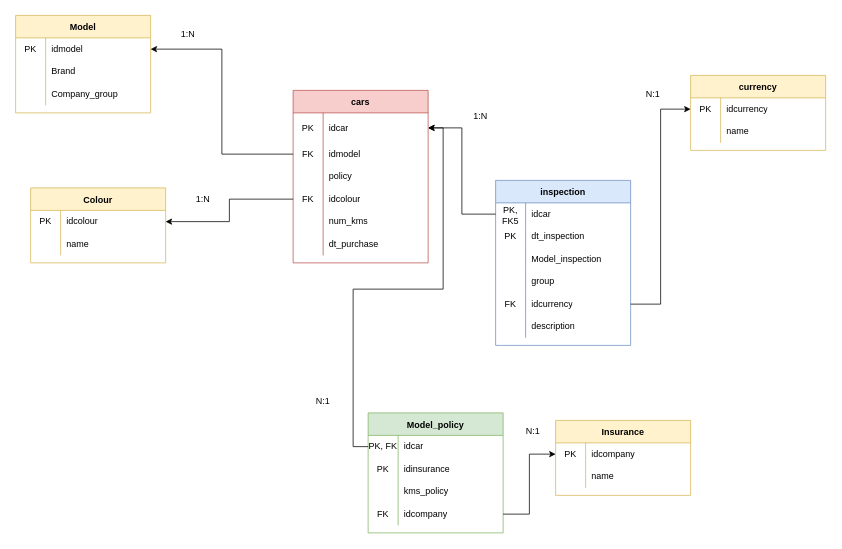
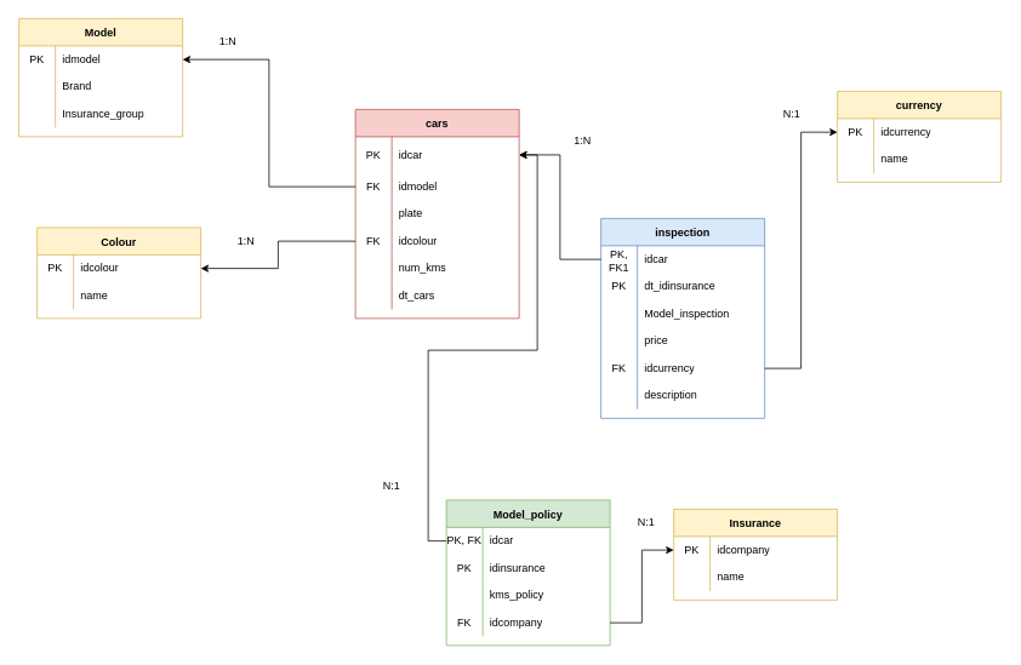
- <mxCell id="30" value="Company_group" style="shape=partialRectangle;html=1;whiteSpace=wrap;connectable=0;fillColor=none;top=0;left=0;bottom=0;right=0;align=left;spacingLeft=6;overflow=hidden;rounded=0;strokeColor=#0F0F0F;" parent="28" vertex="1"><mxGeometry x="40" width="140" height="30" as="geometry"><mxRectangle width="140" height="30" as="alternateBounds" /></mxGeometry></mxCell>
+ <mxCell id="30" value="Insurance_group" style="shape=partialRectangle;html=1;whiteSpace=wrap;connectable=0;fillColor=none;top=0;left=0;bottom=0;right=0;align=left;spacingLeft=6;overflow=hidden;rounded=0;strokeColor=#0F0F0F;" parent="28" vertex="1"><mxGeometry x="40" width="140" height="30" as="geometry"><mxRectangle width="140" height="30" as="alternateBounds" /></mxGeometry></mxCell>
- <mxCell id="11" value="policy" style="shape=partialRectangle;html=1;whiteSpace=wrap;connectable=0;fillColor=none;top=0;left=0;bottom=0;right=0;align=left;spacingLeft=6;overflow=hidden;" parent="9" vertex="1"><mxGeometry x="40" width="140" height="30" as="geometry"><mxRectangle width="140" height="30" as="alternateBounds" /></mxGeometry></mxCell>
+ <mxCell id="11" value="plate" style="shape=partialRectangle;html=1;whiteSpace=wrap;connectable=0;fillColor=none;top=0;left=0;bottom=0;right=0;align=left;spacingLeft=6;overflow=hidden;" parent="9" vertex="1"><mxGeometry x="40" width="140" height="30" as="geometry"><mxRectangle width="140" height="30" as="alternateBounds" /></mxGeometry></mxCell>
- <mxCell id="48" value="PK, FK5" style="shape=partialRectangle;html=1;whiteSpace=wrap;connectable=0;fillColor=none;top=0;left=0;bottom=0;right=0;overflow=hidden;rounded=0;strokeColor=#0F0F0F;" parent="47" vertex="1"><mxGeometry width="40" height="30" as="geometry"><mxRectangle width="40" height="30" as="alternateBounds" /></mxGeometry></mxCell>
+ <mxCell id="48" value="PK, FK1" style="shape=partialRectangle;html=1;whiteSpace=wrap;connectable=0;fillColor=none;top=0;left=0;bottom=0;right=0;overflow=hidden;rounded=0;strokeColor=#0F0F0F;" parent="47" vertex="1"><mxGeometry width="40" height="30" as="geometry"><mxRectangle width="40" height="30" as="alternateBounds" /></mxGeometry></mxCell>
- <mxCell id="52" value="dt_inspection" style="shape=partialRectangle;html=1;whiteSpace=wrap;connectable=0;fillColor=none;top=0;left=0;bottom=0;right=0;align=left;spacingLeft=6;overflow=hidden;rounded=0;strokeColor=#0F0F0F;" parent="50" vertex="1"><mxGeometry x="40" width="140" height="30" as="geometry"><mxRectangle width="140" height="30" as="alternateBounds" /></mxGeometry></mxCell>
+ <mxCell id="52" value="dt_idinsurance" style="shape=partialRectangle;html=1;whiteSpace=wrap;connectable=0;fillColor=none;top=0;left=0;bottom=0;right=0;align=left;spacingLeft=6;overflow=hidden;rounded=0;strokeColor=#0F0F0F;" parent="50" vertex="1"><mxGeometry x="40" width="140" height="30" as="geometry"><mxRectangle width="140" height="30" as="alternateBounds" /></mxGeometry></mxCell>
- <mxCell id="20" value="dt_purchase" style="shape=partialRectangle;html=1;whiteSpace=wrap;connectable=0;fillColor=none;top=0;left=0;bottom=0;right=0;align=left;spacingLeft=6;overflow=hidden;" parent="18" vertex="1"><mxGeometry x="40" width="140" height="30" as="geometry"><mxRectangle width="140" height="30" as="alternateBounds" /></mxGeometry></mxCell>
+ <mxCell id="20" value="dt_cars" style="shape=partialRectangle;html=1;whiteSpace=wrap;connectable=0;fillColor=none;top=0;left=0;bottom=0;right=0;align=left;spacingLeft=6;overflow=hidden;" parent="18" vertex="1"><mxGeometry x="40" width="140" height="30" as="geometry"><mxRectangle width="140" height="30" as="alternateBounds" /></mxGeometry></mxCell>
- <mxCell id="58" value="group" style="shape=partialRectangle;html=1;whiteSpace=wrap;connectable=0;fillColor=none;top=0;left=0;bottom=0;right=0;align=left;spacingLeft=6;overflow=hidden;rounded=0;strokeColor=#0F0F0F;" parent="56" vertex="1"><mxGeometry x="40" width="140" height="30" as="geometry"><mxRectangle width="140" height="30" as="alternateBounds" /></mxGeometry></mxCell>
+ <mxCell id="58" value="price" style="shape=partialRectangle;html=1;whiteSpace=wrap;connectable=0;fillColor=none;top=0;left=0;bottom=0;right=0;align=left;spacingLeft=6;overflow=hidden;rounded=0;strokeColor=#0F0F0F;" parent="56" vertex="1"><mxGeometry x="40" width="140" height="30" as="geometry"><mxRectangle width="140" height="30" as="alternateBounds" /></mxGeometry></mxCell>
